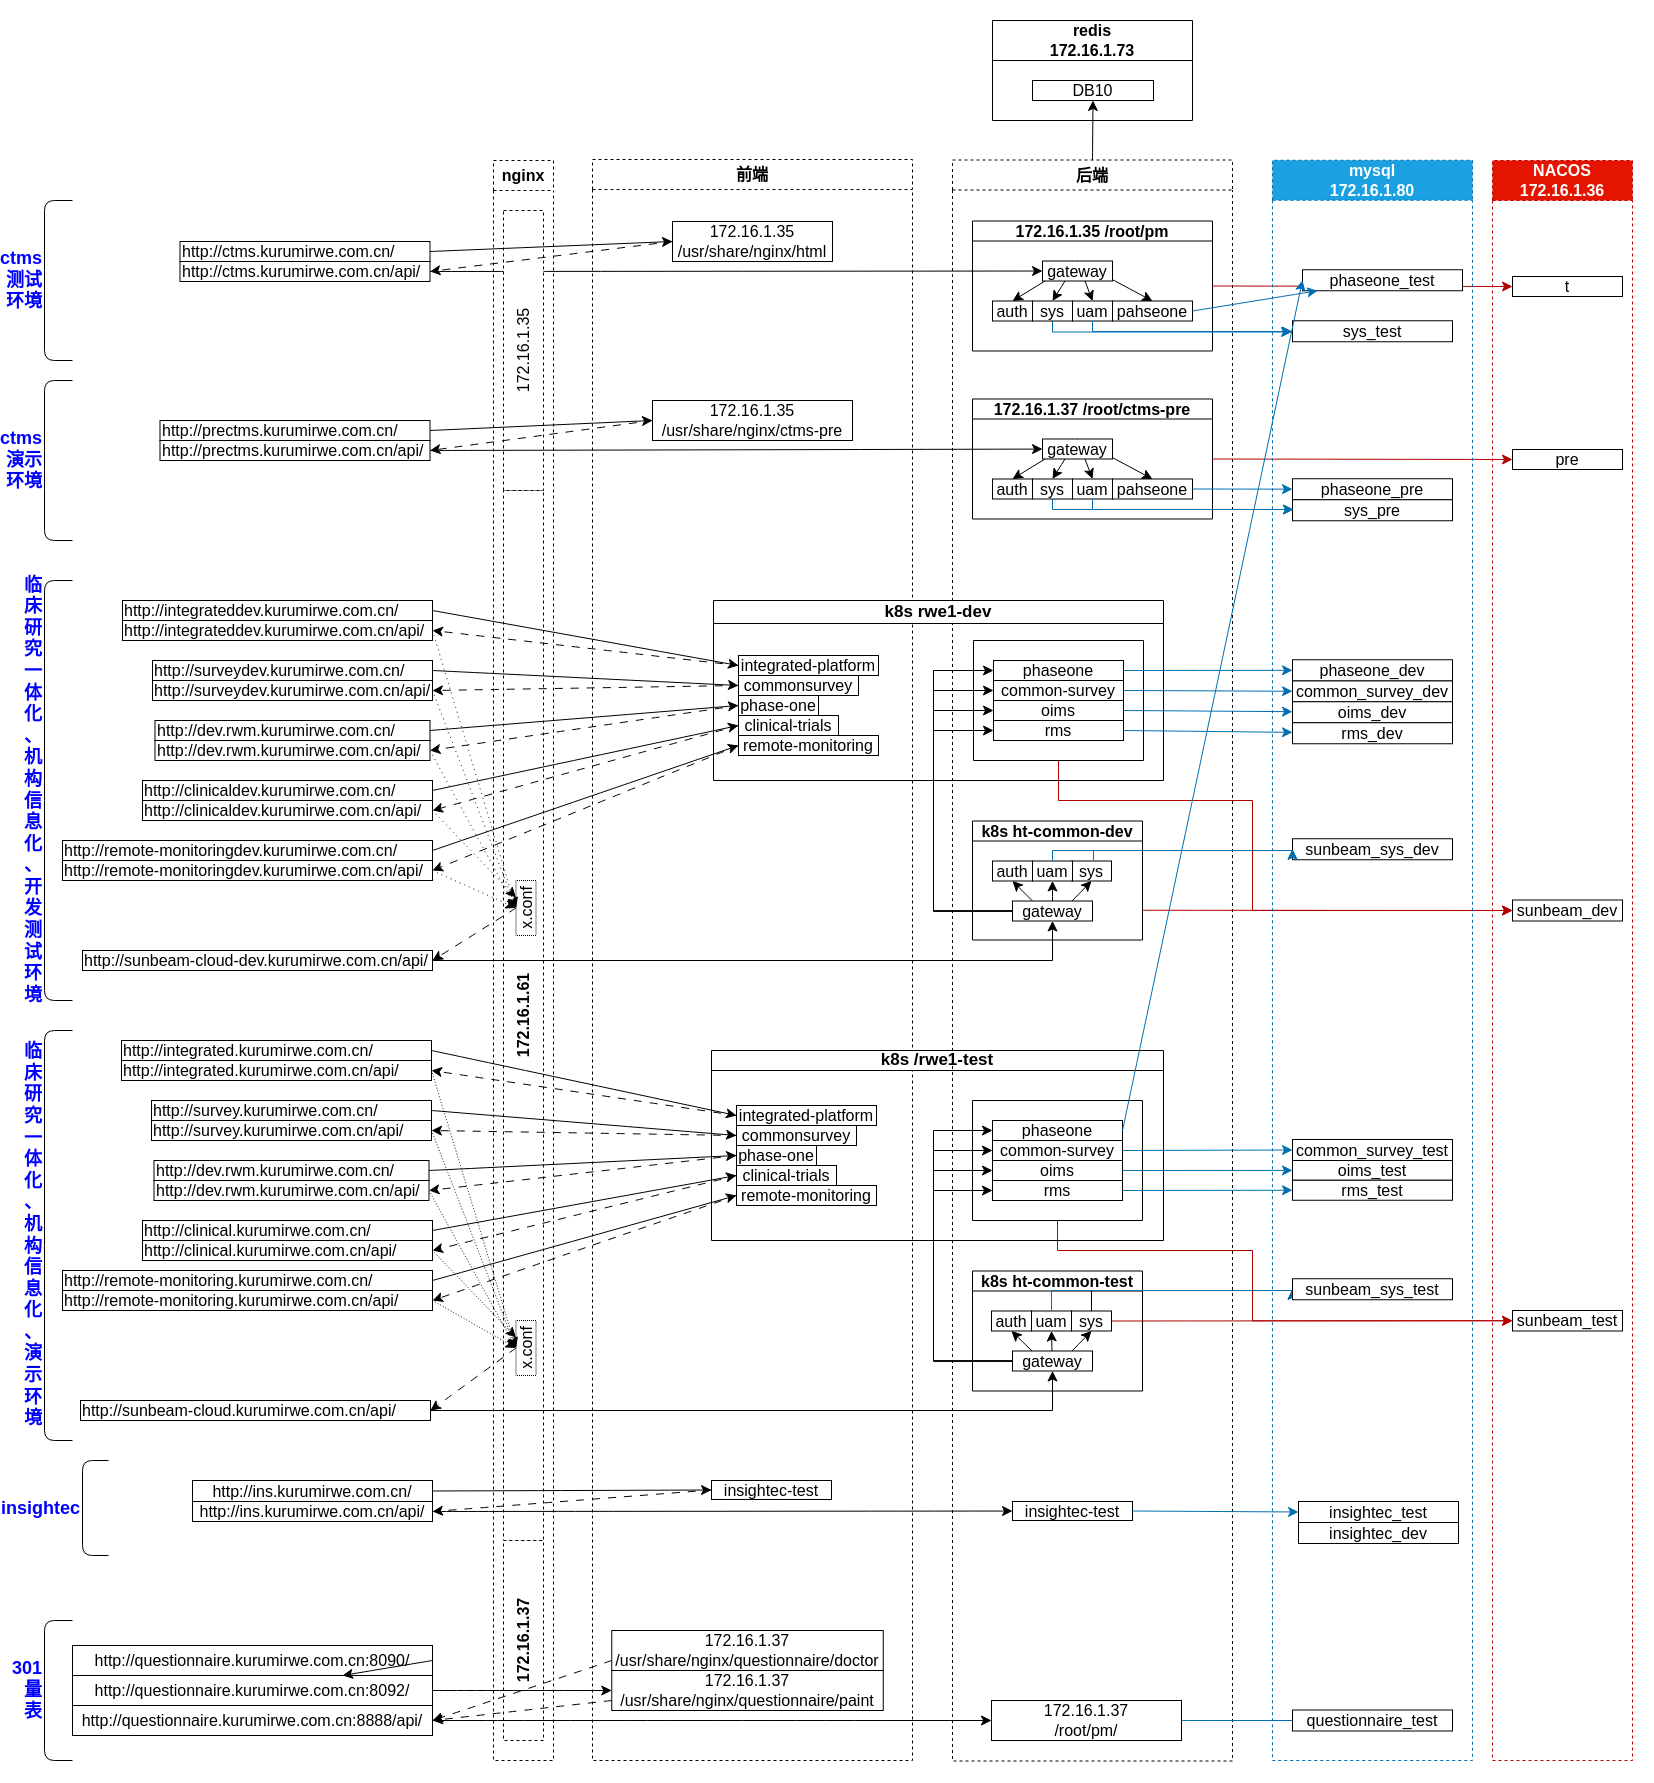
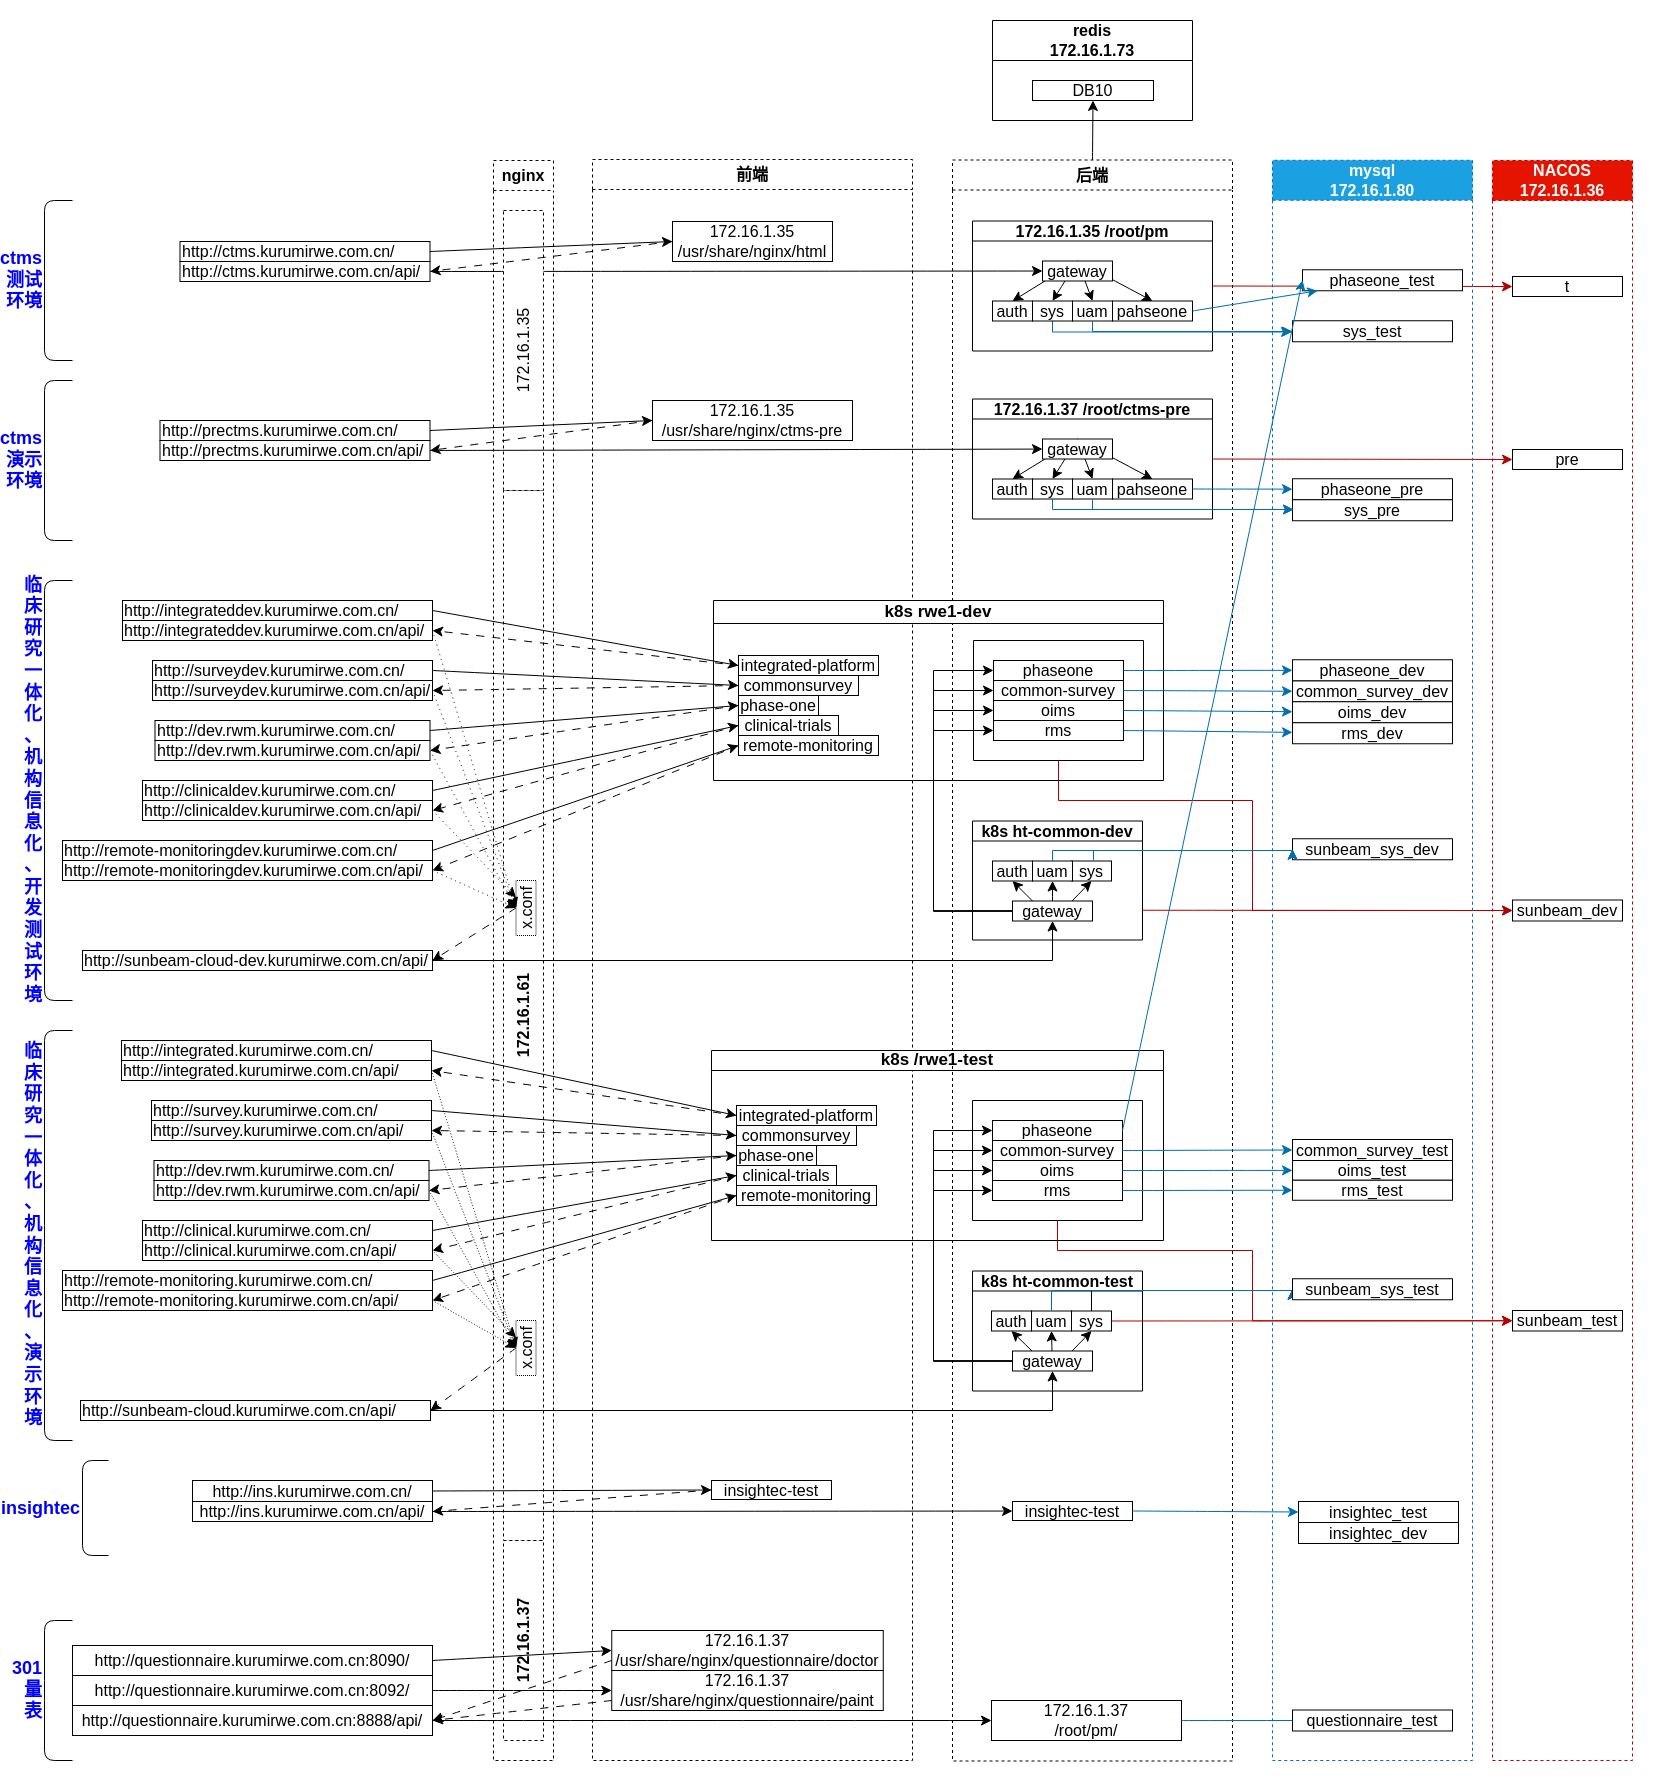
- <mxCell id="142" style="edgeStyle=none;curved=1;rounded=0;orthogonalLoop=1;jettySize=auto;html=1;exitX=1;exitY=0.5;exitDx=0;exitDy=0;fontSize=12;startSize=8;endSize=8;strokeWidth=1;" parent="1" source="139" target="140" edge="1"><mxGeometry relative="1" as="geometry" /></mxCell>
+ <mxCell id="142" style="edgeStyle=none;curved=1;rounded=0;orthogonalLoop=1;jettySize=auto;html=1;exitX=1;exitY=0.5;exitDx=0;exitDy=0;entryX=0;entryY=0.5;entryDx=0;entryDy=0;fontSize=12;startSize=8;endSize=8;strokeWidth=1;" parent="1" source="139" target="14" edge="1"><mxGeometry relative="1" as="geometry" /></mxCell>
